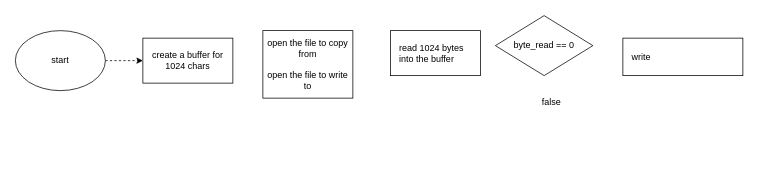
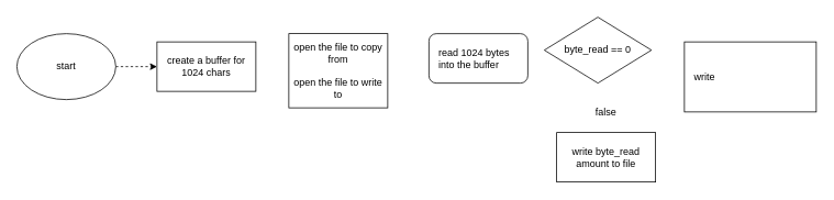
- <mxCell id="5" value="read 1024 bytes into the buffer" style="whiteSpace=wrap;html=1;align=left;spacingLeft=10;spacingRight=10;" vertex="1" parent="1"><mxGeometry x="520" y="40" width="120" height="60" as="geometry" /></mxCell>
+ <mxCell id="5" value="read 1024 bytes into the buffer" style="whiteSpace=wrap;html=1;align=left;spacingLeft=10;spacingRight=10;rounded=1;" vertex="1" parent="1"><mxGeometry x="520" y="40" width="120" height="60" as="geometry" /></mxCell>
- <mxCell id="8" value="write&amp;nbsp;" style="whiteSpace=wrap;html=1;align=left;spacingLeft=10;spacingRight=10;" vertex="1" parent="1"><mxGeometry x="830" y="50" width="160" height="50" as="geometry" /></mxCell>
+ <mxCell id="8" value="write&amp;nbsp;" style="whiteSpace=wrap;html=1;align=left;spacingLeft=10;spacingRight=10;" vertex="1" parent="1"><mxGeometry x="830" y="50" width="160" height="85" as="geometry" /></mxCell>
+ <mxCell id="7" value="write byte_read amount to file" style="whiteSpace=wrap;html=1;spacingLeft=10;spacingRight=10;" vertex="1" parent="1"><mxGeometry x="675" y="160" width="120" height="60" as="geometry" /></mxCell>
